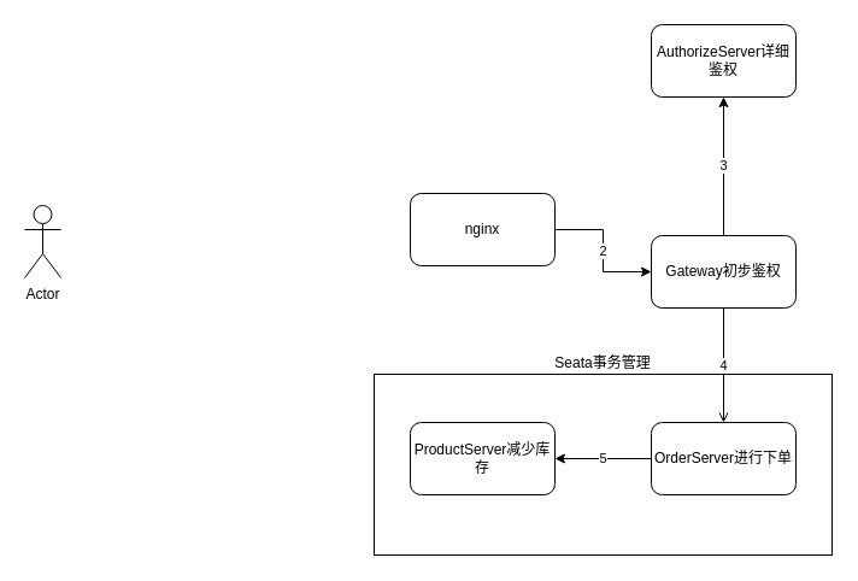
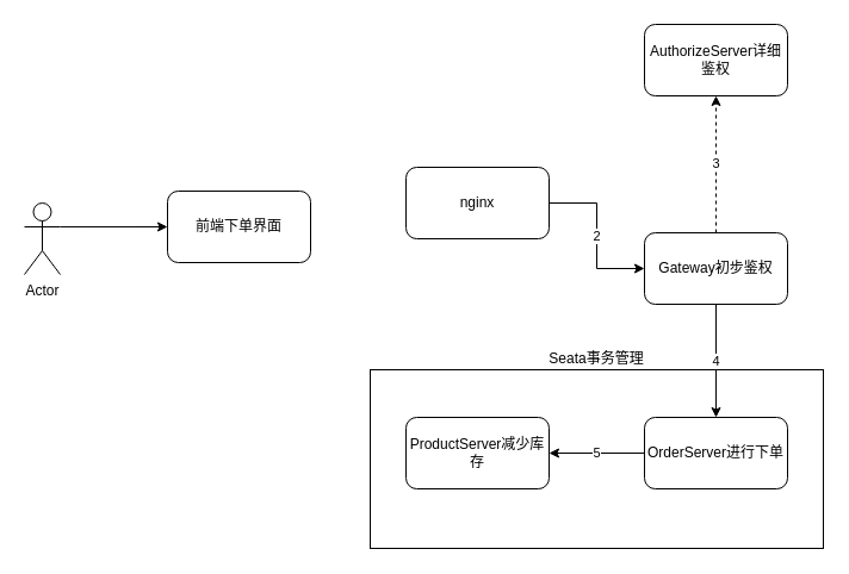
- <mxCell id="7" value="3" style="edgeStyle=orthogonalEdgeStyle;rounded=0;orthogonalLoop=1;jettySize=auto;html=1;" edge="1" parent="1" source="8" target="9"><mxGeometry relative="1" as="geometry" /></mxCell>
+ <mxCell id="7" value="3" style="edgeStyle=orthogonalEdgeStyle;rounded=0;orthogonalLoop=1;jettySize=auto;html=1;dashed=1;" edge="1" parent="1" source="8" target="9"><mxGeometry relative="1" as="geometry" /></mxCell>
+ <mxCell id="2" style="edgeStyle=orthogonalEdgeStyle;rounded=0;orthogonalLoop=1;jettySize=auto;html=1;exitX=1;exitY=0.333;exitDx=0;exitDy=0;exitPerimeter=0;entryX=0;entryY=0.5;entryDx=0;entryDy=0;" edge="1" parent="1" source="3" target="4"><mxGeometry relative="1" as="geometry"><mxPoint x="160" y="190" as="targetPoint" /></mxGeometry></mxCell>
+ <mxCell id="4" value="前端下单界面" style="rounded=1;whiteSpace=wrap;html=1;" vertex="1" parent="1"><mxGeometry x="140" y="160" width="120" height="60" as="geometry" /></mxCell>
- <mxCell id="6" value="nginx" style="rounded=1;whiteSpace=wrap;html=1;" vertex="1" parent="1"><mxGeometry x="340" y="160" width="120" height="60" as="geometry" /></mxCell>
+ <mxCell id="6" value="nginx" style="rounded=1;whiteSpace=wrap;html=1;" vertex="1" parent="1"><mxGeometry x="340" y="140" width="120" height="60" as="geometry" /></mxCell>
- <mxCell id="15" value="4" style="edgeStyle=orthogonalEdgeStyle;rounded=0;orthogonalLoop=1;jettySize=auto;html=1;endArrow=open;" edge="1" parent="1" source="8" target="12"><mxGeometry relative="1" as="geometry" /></mxCell>
+ <mxCell id="15" value="4" style="edgeStyle=orthogonalEdgeStyle;rounded=0;orthogonalLoop=1;jettySize=auto;html=1;" edge="1" parent="1" source="8" target="12"><mxGeometry relative="1" as="geometry" /></mxCell>
